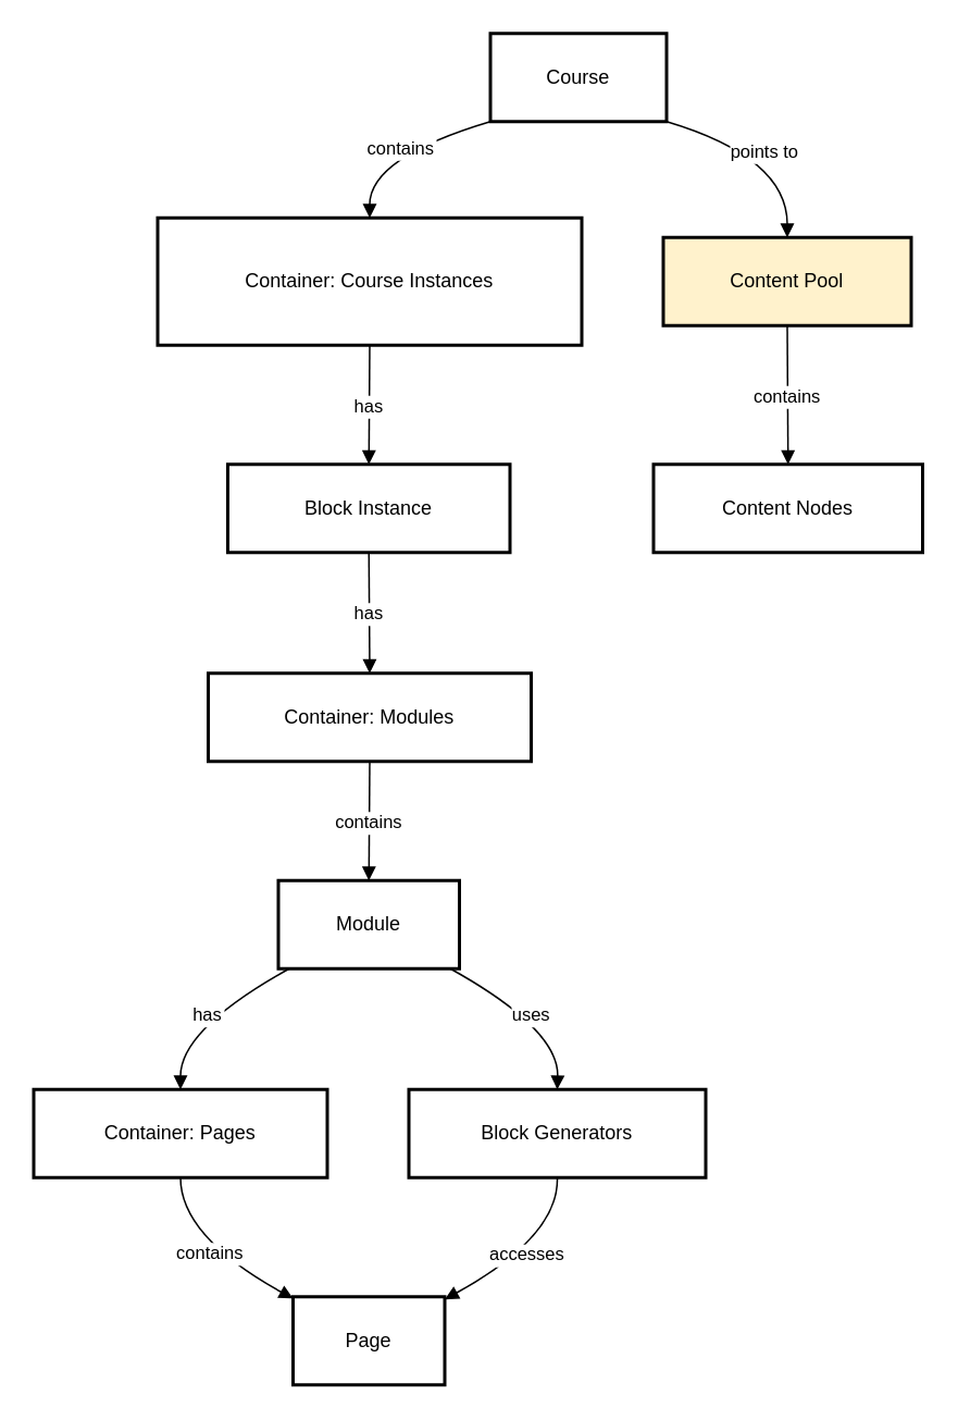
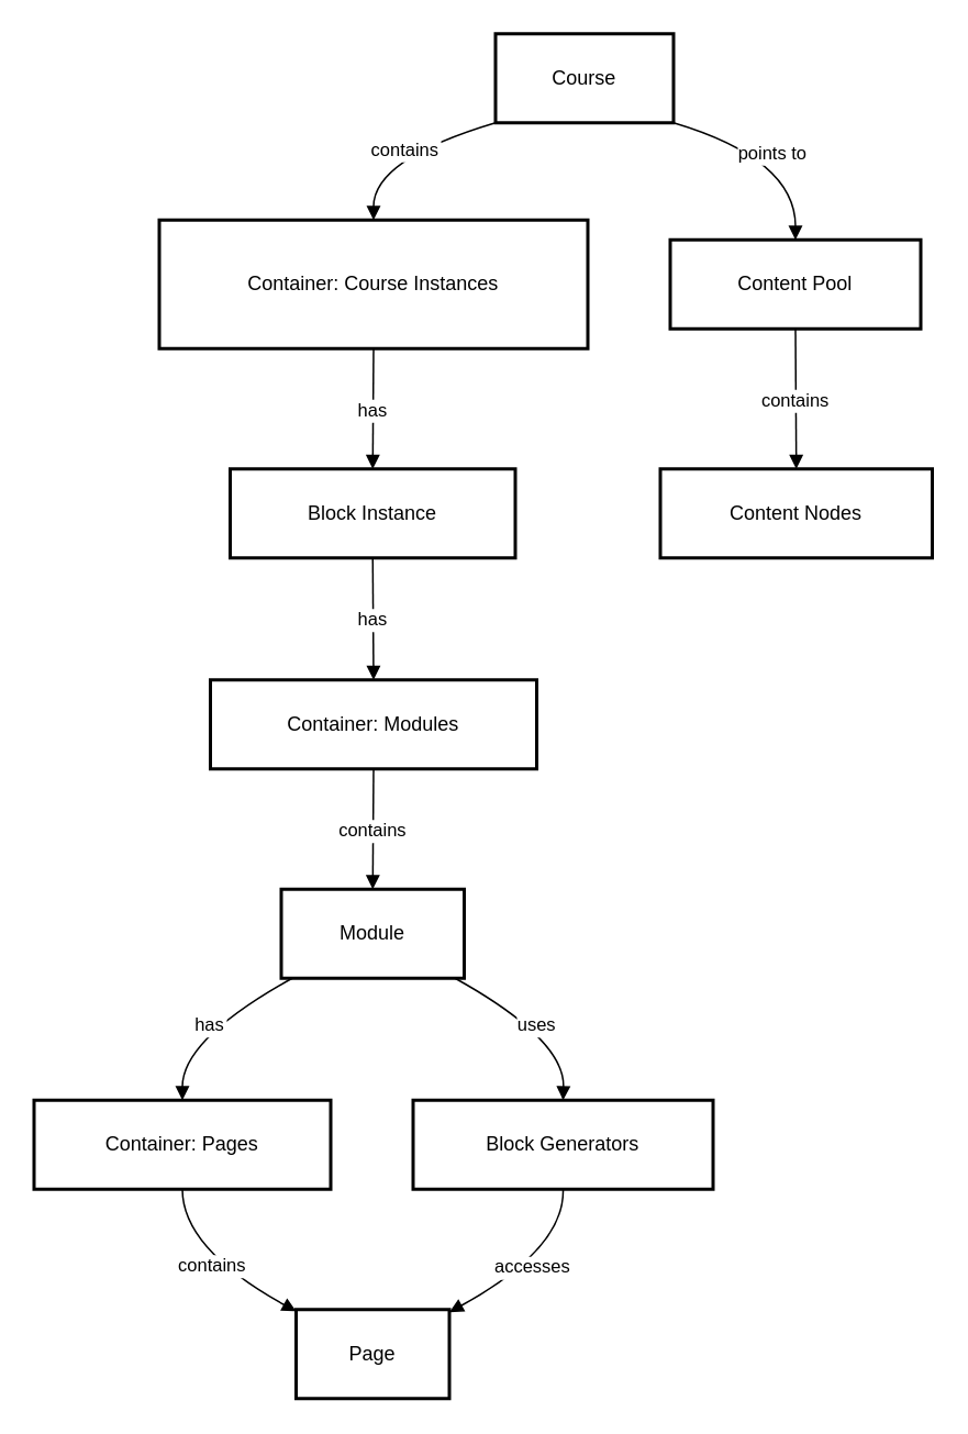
- <mxCell id="9" value="Content Pool" style="whiteSpace=wrap;strokeWidth=2;fillColor=#fff2cc;" vertex="1" parent="1"><mxGeometry x="406" y="145" width="152" height="54" as="geometry" /></mxCell>
+ <mxCell id="9" value="Content Pool" style="whiteSpace=wrap;strokeWidth=2;" vertex="1" parent="1"><mxGeometry x="406" y="145" width="152" height="54" as="geometry" /></mxCell>
